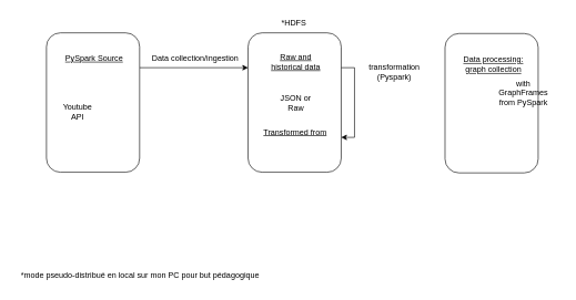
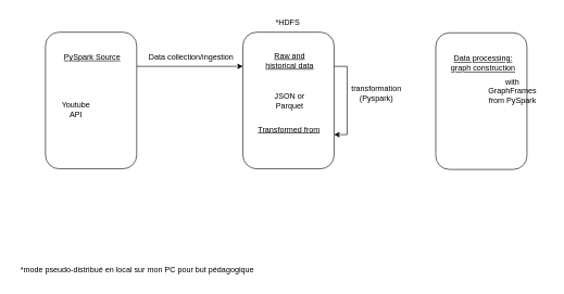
- <mxCell id="13" value="&lt;u&gt;Data processing: graph collection&lt;/u&gt;" style="text;html=1;align=center;verticalAlign=middle;whiteSpace=wrap;rounded=0;" vertex="1" parent="1"><mxGeometry x="686" y="82" width="110" height="30" as="geometry" /></mxCell>
+ <mxCell id="13" value="&lt;u&gt;Data processing: graph construction&lt;/u&gt;" style="text;html=1;align=center;verticalAlign=middle;whiteSpace=wrap;rounded=0;" vertex="1" parent="1"><mxGeometry x="686" y="82" width="110" height="30" as="geometry" /></mxCell>
- <mxCell id="17" value="transformation (Pyspark)" style="text;html=1;align=center;verticalAlign=middle;whiteSpace=wrap;rounded=0;" vertex="1" parent="1"><mxGeometry x="562" y="93" width="60" height="30" as="geometry" /></mxCell>
+ <mxCell id="17" value="transformation (Pyspark)" style="text;html=1;align=center;verticalAlign=middle;whiteSpace=wrap;rounded=0;" vertex="1" parent="1"><mxGeometry x="547" y="128" width="60" height="30" as="geometry" /></mxCell>
- <mxCell id="9" value="JSON or Raw" style="text;html=1;align=center;verticalAlign=middle;whiteSpace=wrap;rounded=0;" vertex="1" parent="1"><mxGeometry x="414" y="139" width="60" height="30" as="geometry" /></mxCell>
+ <mxCell id="9" value="JSON or Parquet" style="text;html=1;align=center;verticalAlign=middle;whiteSpace=wrap;rounded=0;" vertex="1" parent="1"><mxGeometry x="414" y="139" width="60" height="30" as="geometry" /></mxCell>
